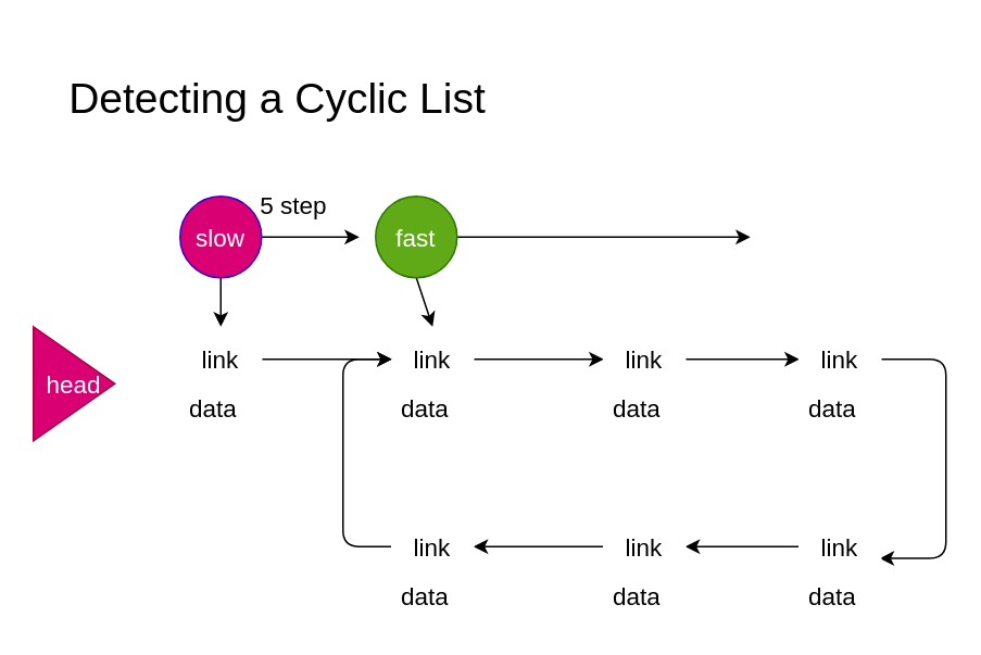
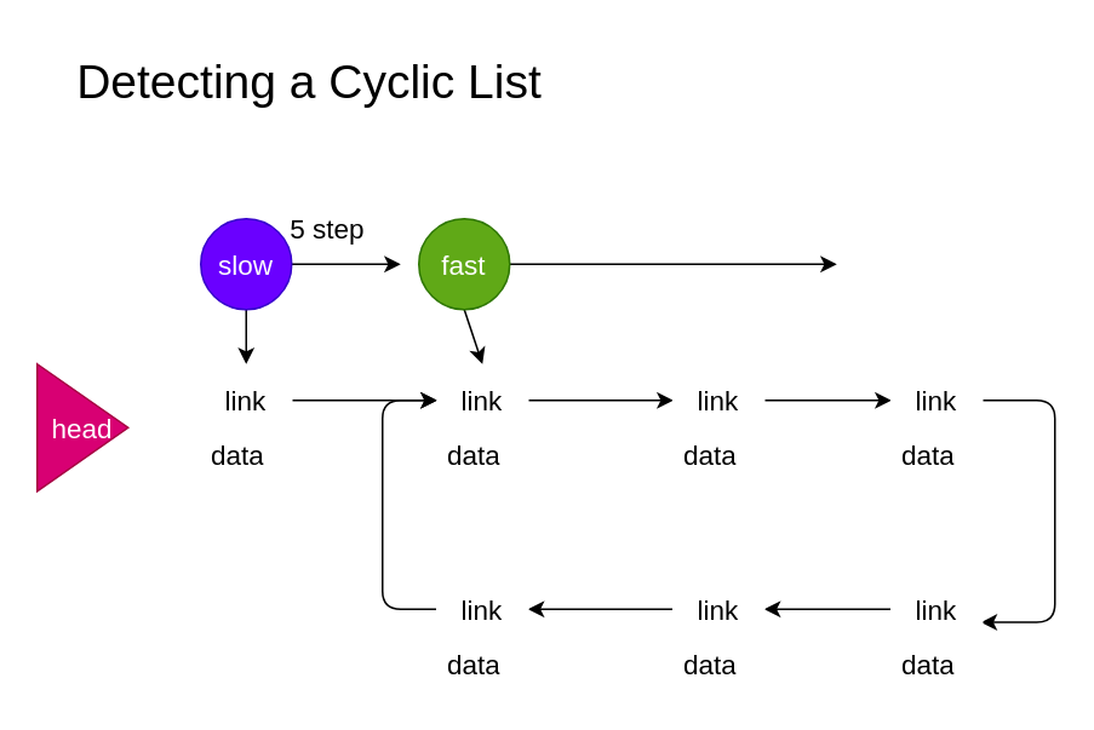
- <mxCell id="2" value="Detecting a Cyclic List" style="text;strokeColor=none;align=center;fillColor=none;html=1;verticalAlign=middle;whiteSpace=wrap;rounded=0;strokeWidth=1;fontSize=26;" parent="1" vertex="1"><mxGeometry x="30" y="20" width="280" height="80" as="geometry" /></mxCell>
+ <mxCell id="2" value="Detecting a Cyclic List" style="text;strokeColor=none;align=center;fillColor=none;html=1;verticalAlign=middle;whiteSpace=wrap;rounded=0;strokeWidth=1;fontSize=26;" parent="1" vertex="1"><mxGeometry x="30" y="5" width="280" height="80" as="geometry" /></mxCell>
- <mxCell id="6" value="slow" style="ellipse;whiteSpace=wrap;html=1;aspect=fixed;labelBackgroundColor=none;strokeWidth=1;fontSize=15;fillColor=#d80073;fontColor=#ffffff;strokeColor=#3700CC;" parent="1" vertex="1"><mxGeometry x="110" y="120" width="50" height="50" as="geometry" /></mxCell>
+ <mxCell id="6" value="slow" style="ellipse;whiteSpace=wrap;html=1;aspect=fixed;labelBackgroundColor=none;strokeWidth=1;fontSize=15;fillColor=#6a00ff;fontColor=#ffffff;strokeColor=#3700CC;" parent="1" vertex="1"><mxGeometry x="110" y="120" width="50" height="50" as="geometry" /></mxCell>
